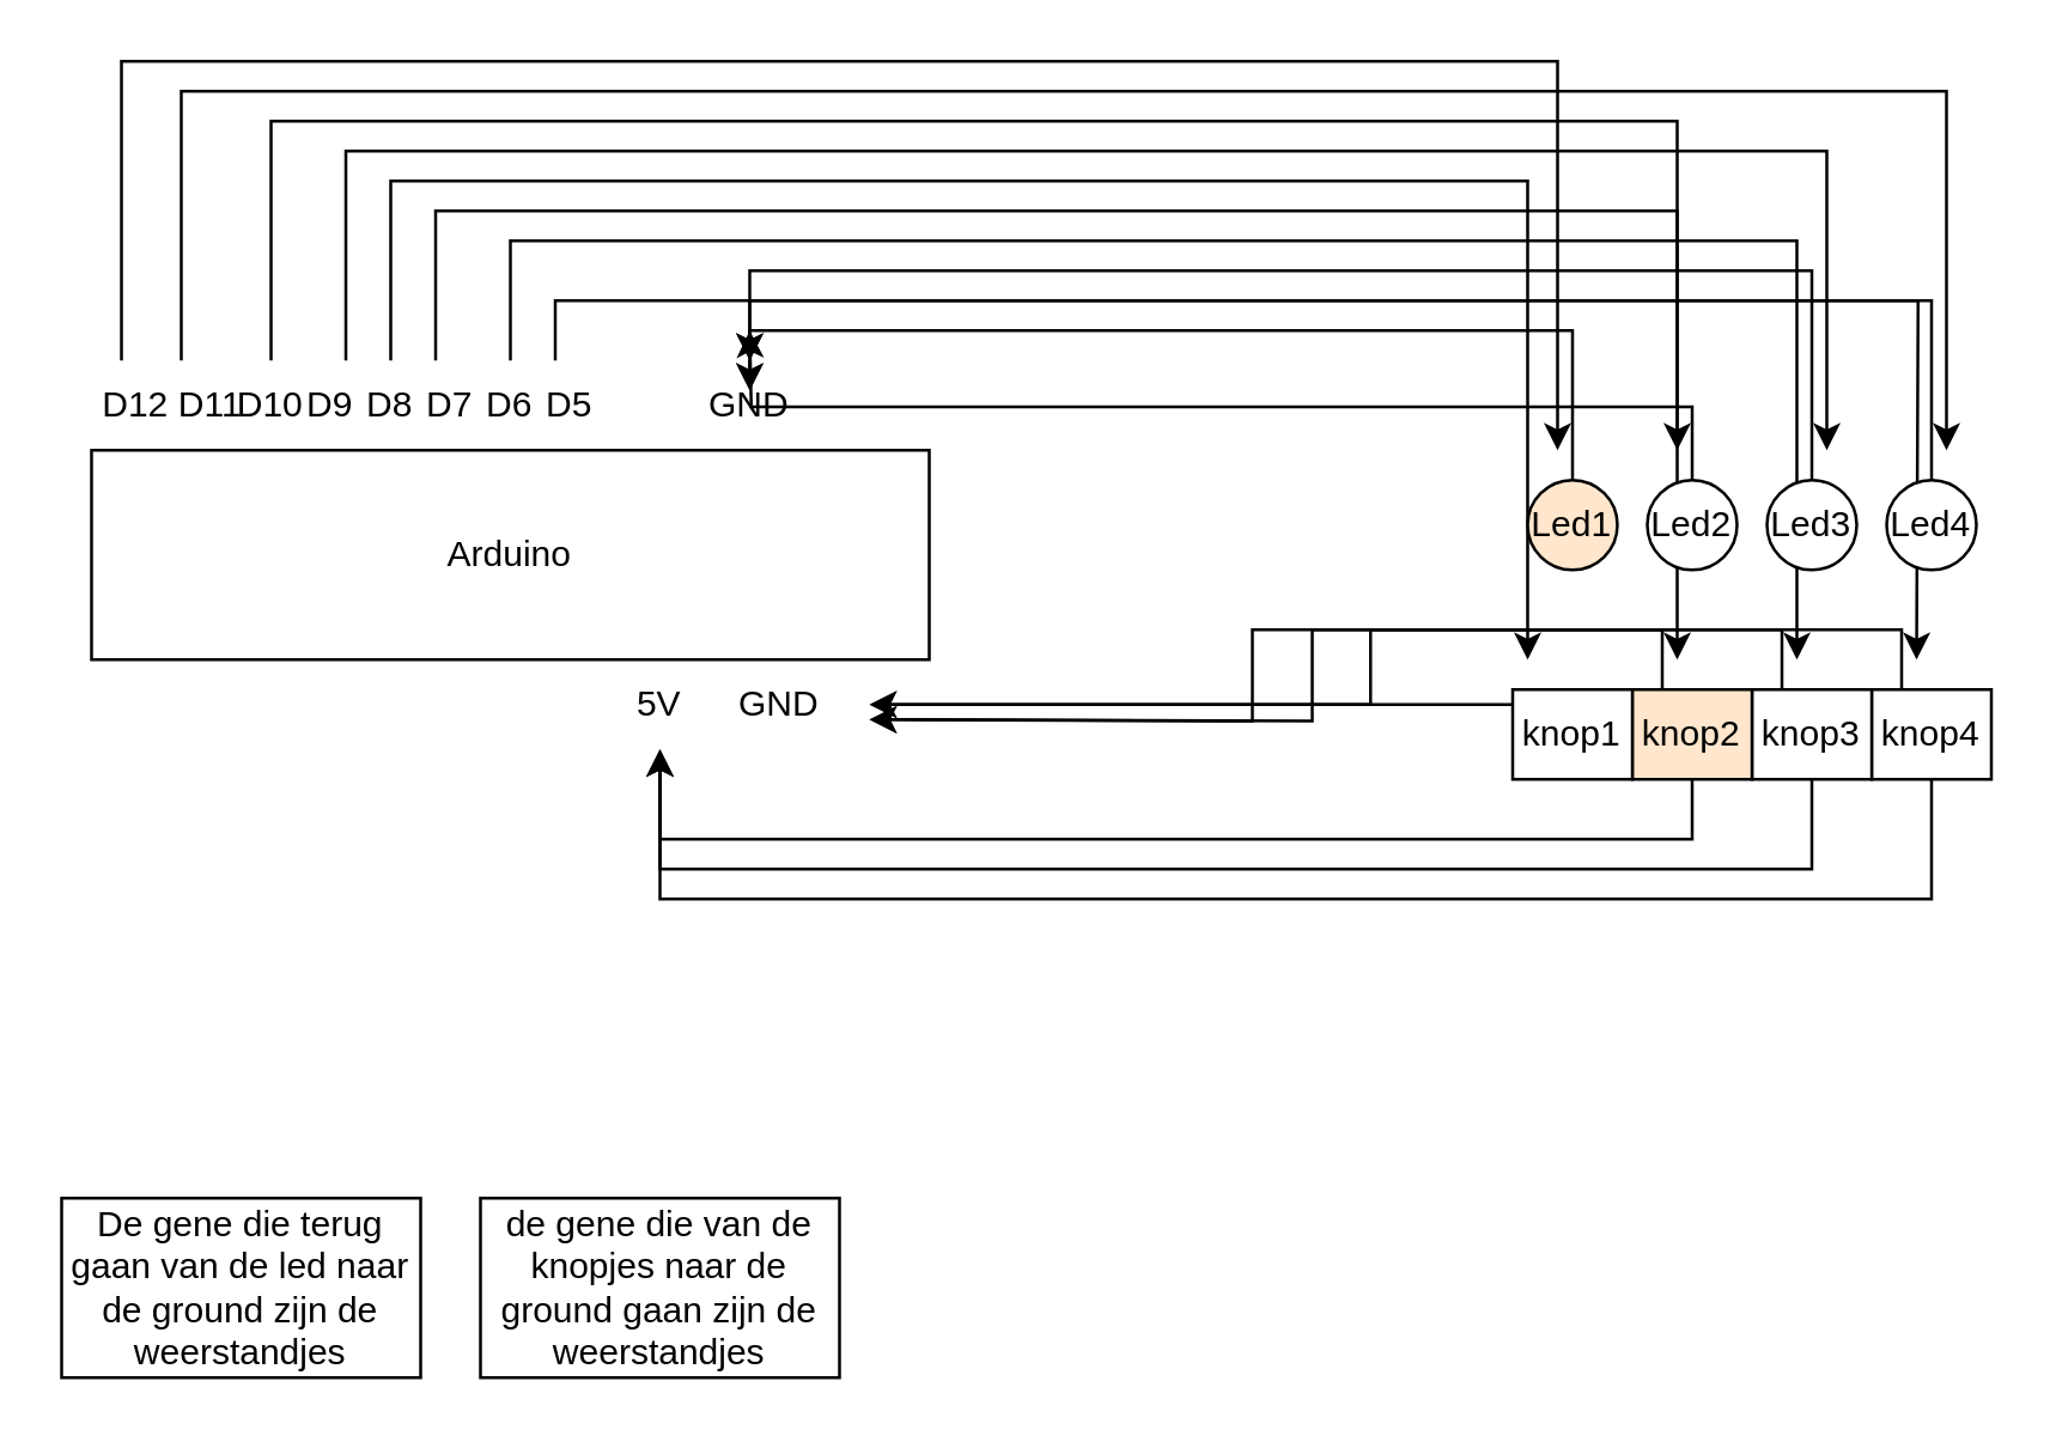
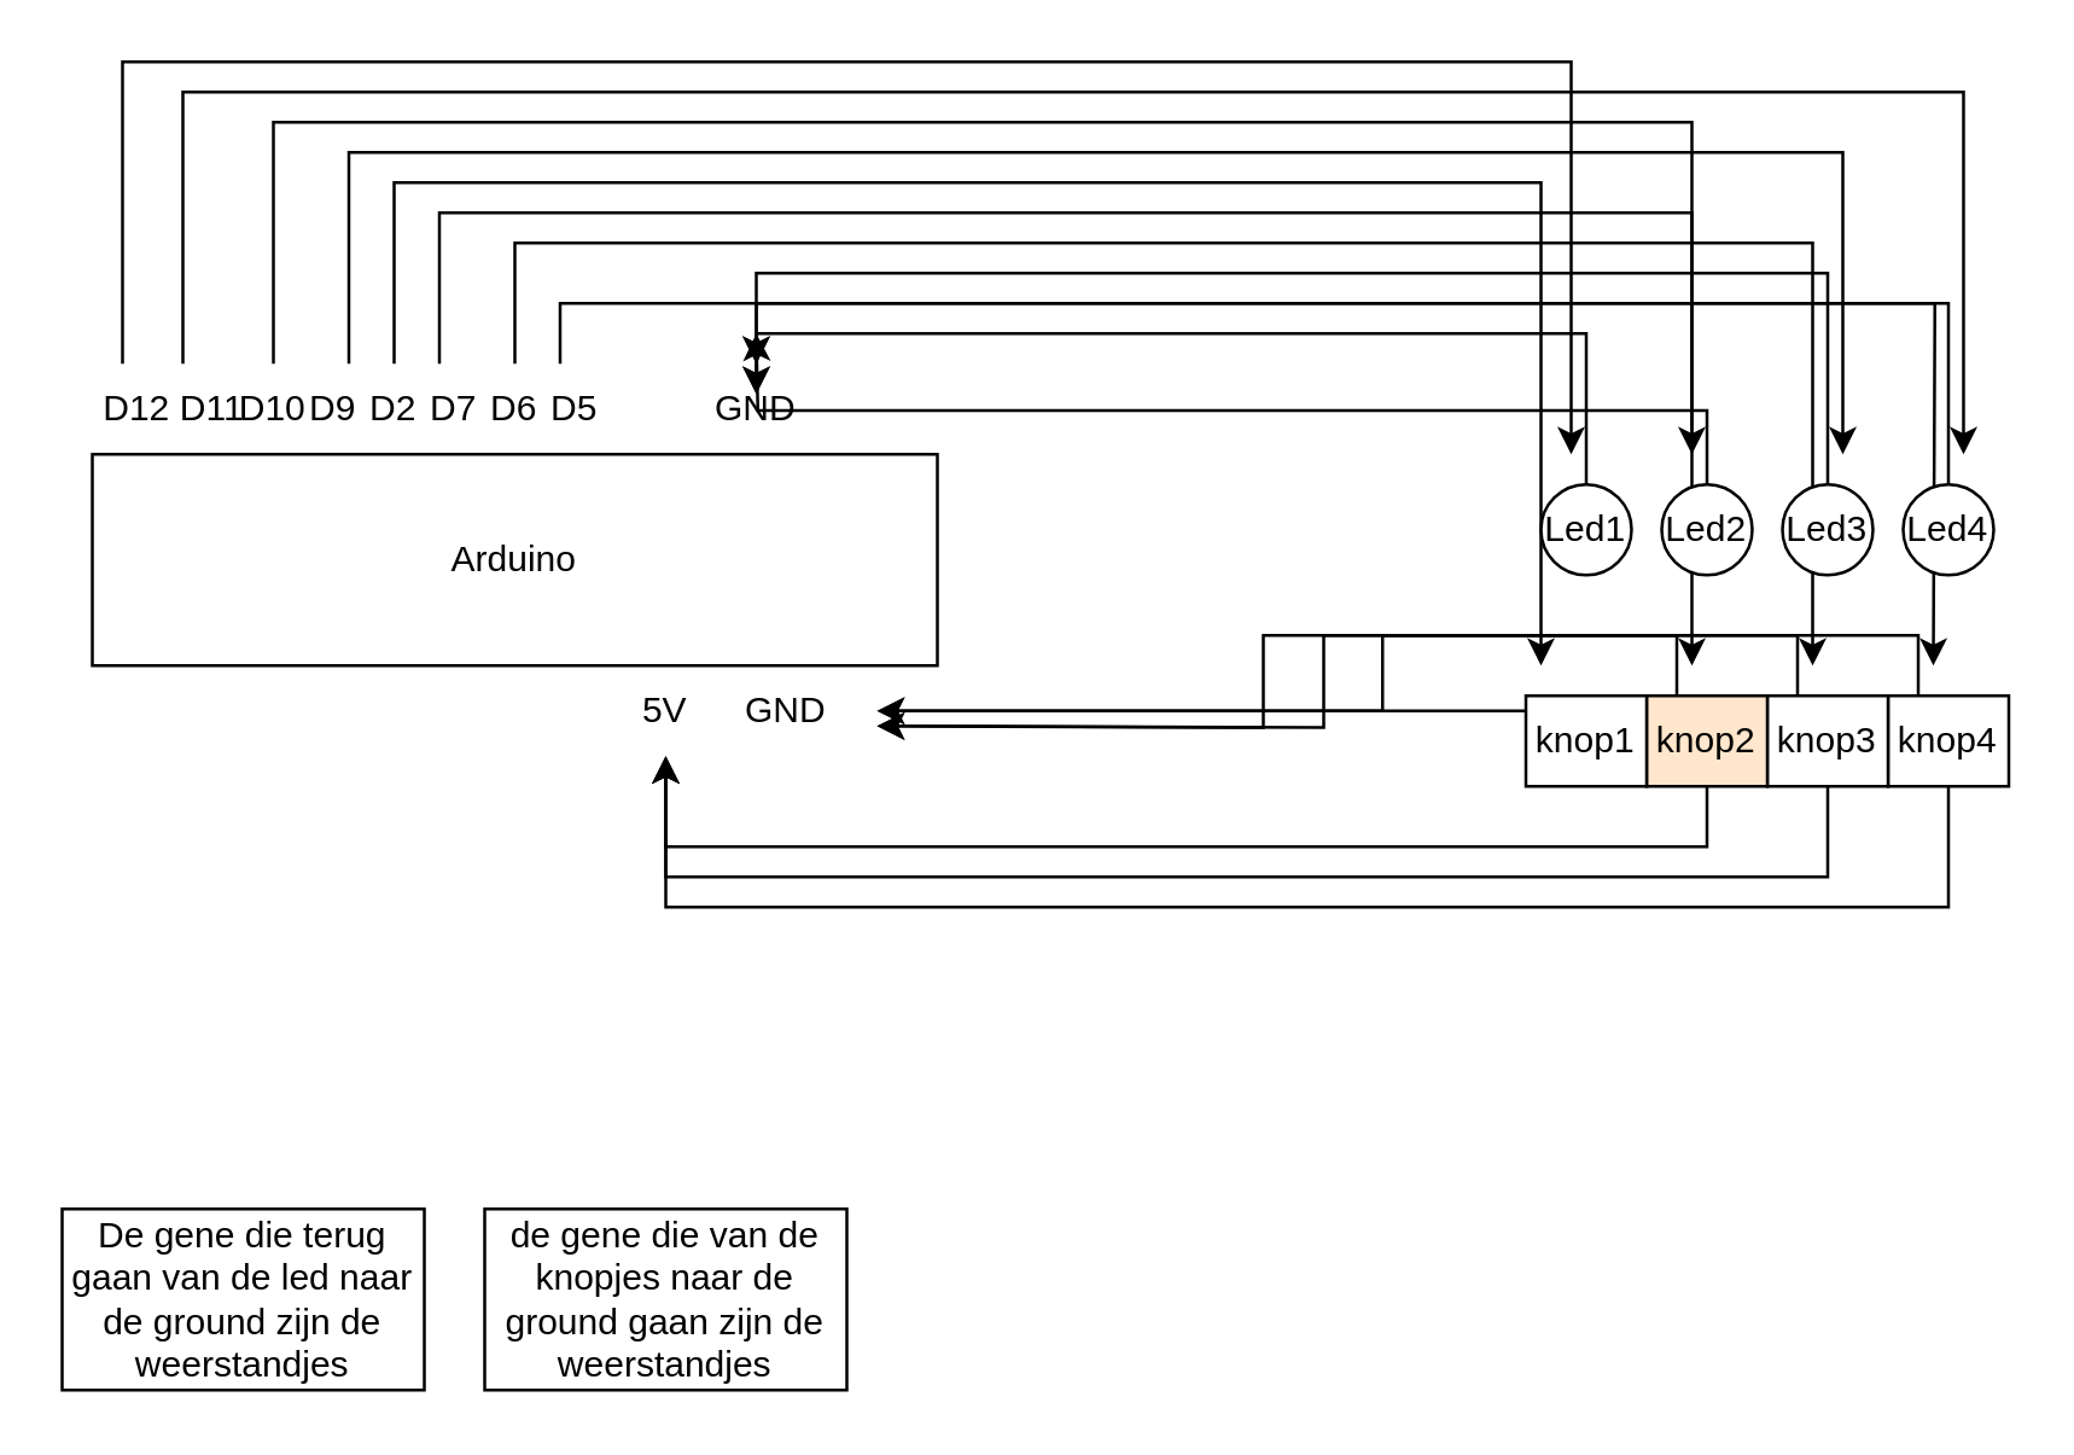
- <mxCell id="18" value="D8" style="text;html=1;strokeColor=none;fillColor=none;align=center;verticalAlign=middle;whiteSpace=wrap;rounded=0;" vertex="1" parent="1"><mxGeometry x="100" y="120" width="60" height="30" as="geometry" /></mxCell>
+ <mxCell id="18" value="D2" style="text;html=1;strokeColor=none;fillColor=none;align=center;verticalAlign=middle;whiteSpace=wrap;rounded=0;" vertex="1" parent="1"><mxGeometry x="100" y="120" width="60" height="30" as="geometry" /></mxCell>
- <mxCell id="24" value="Led1" style="ellipse;whiteSpace=wrap;html=1;aspect=fixed;fillColor=#ffe6cc;" vertex="1" parent="1"><mxGeometry x="510" y="160" width="30" height="30" as="geometry" /></mxCell>
+ <mxCell id="24" value="Led1" style="ellipse;whiteSpace=wrap;html=1;aspect=fixed;" vertex="1" parent="1"><mxGeometry x="510" y="160" width="30" height="30" as="geometry" /></mxCell>
